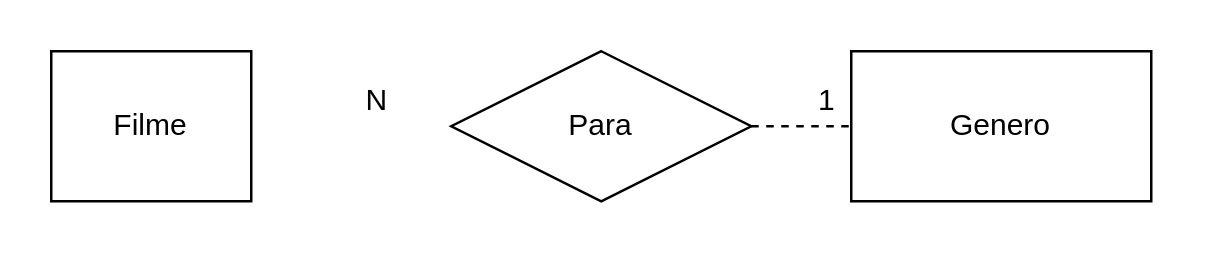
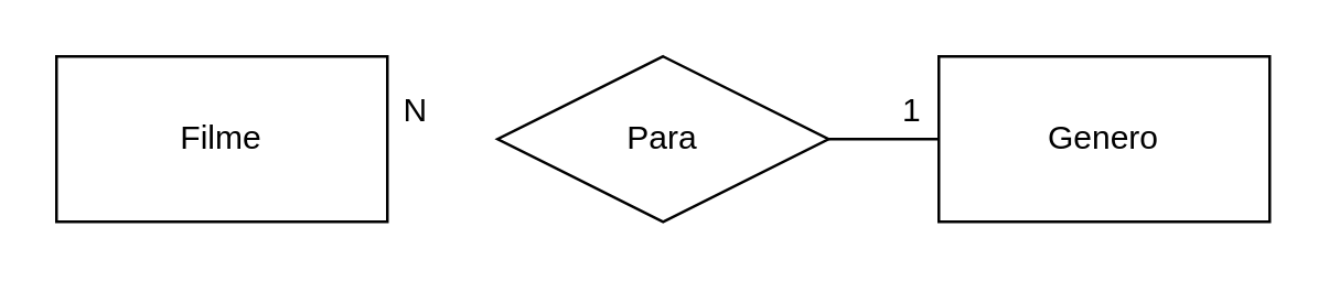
- <mxCell id="2" value="Filme" style="rounded=0;whiteSpace=wrap;html=1;" vertex="1" parent="1"><mxGeometry x="20" y="20" width="80" height="60" as="geometry" /></mxCell>
+ <mxCell id="2" value="Filme" style="rounded=0;whiteSpace=wrap;html=1;" vertex="1" parent="1"><mxGeometry x="20" y="20" width="120" height="60" as="geometry" /></mxCell>
- <mxCell id="3" value="" style="edgeStyle=orthogonalEdgeStyle;rounded=0;orthogonalLoop=1;jettySize=auto;html=1;endArrow=none;endFill=0;dashed=1;" edge="1" parent="1" source="4" target="5"><mxGeometry relative="1" as="geometry" /></mxCell>
+ <mxCell id="3" value="" style="edgeStyle=orthogonalEdgeStyle;rounded=0;orthogonalLoop=1;jettySize=auto;html=1;endArrow=none;endFill=0;" edge="1" parent="1" source="4" target="5"><mxGeometry relative="1" as="geometry" /></mxCell>
